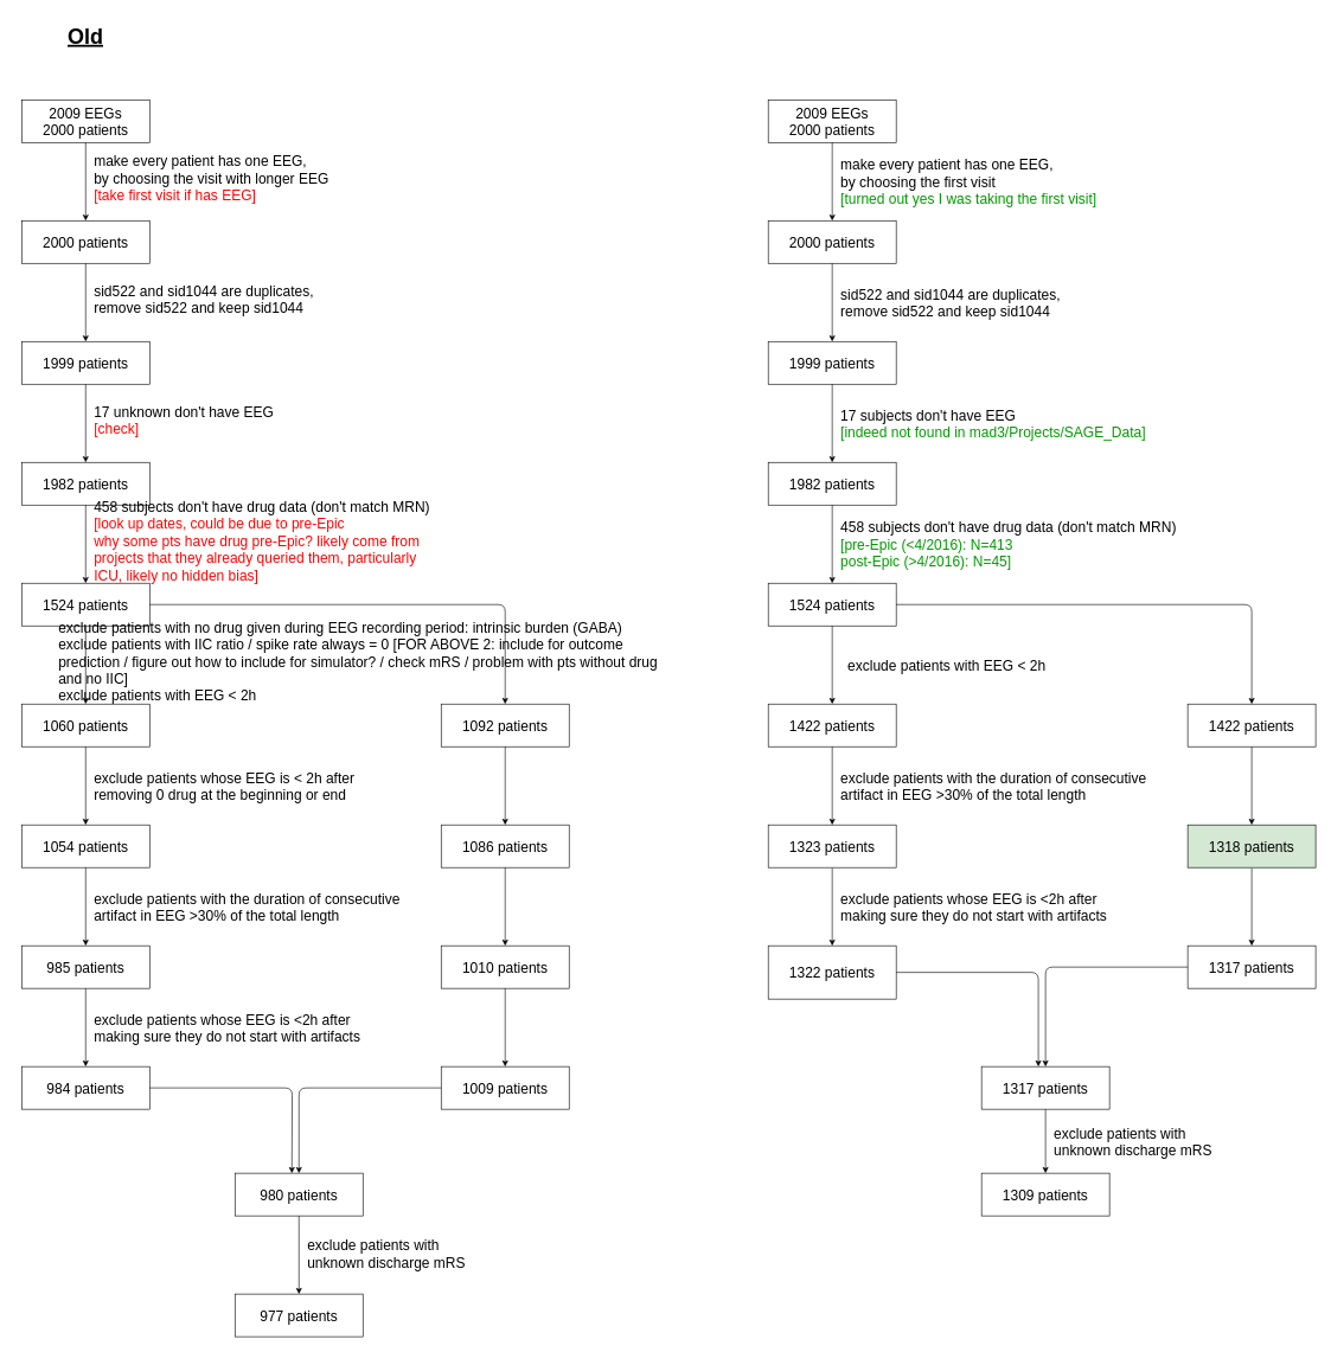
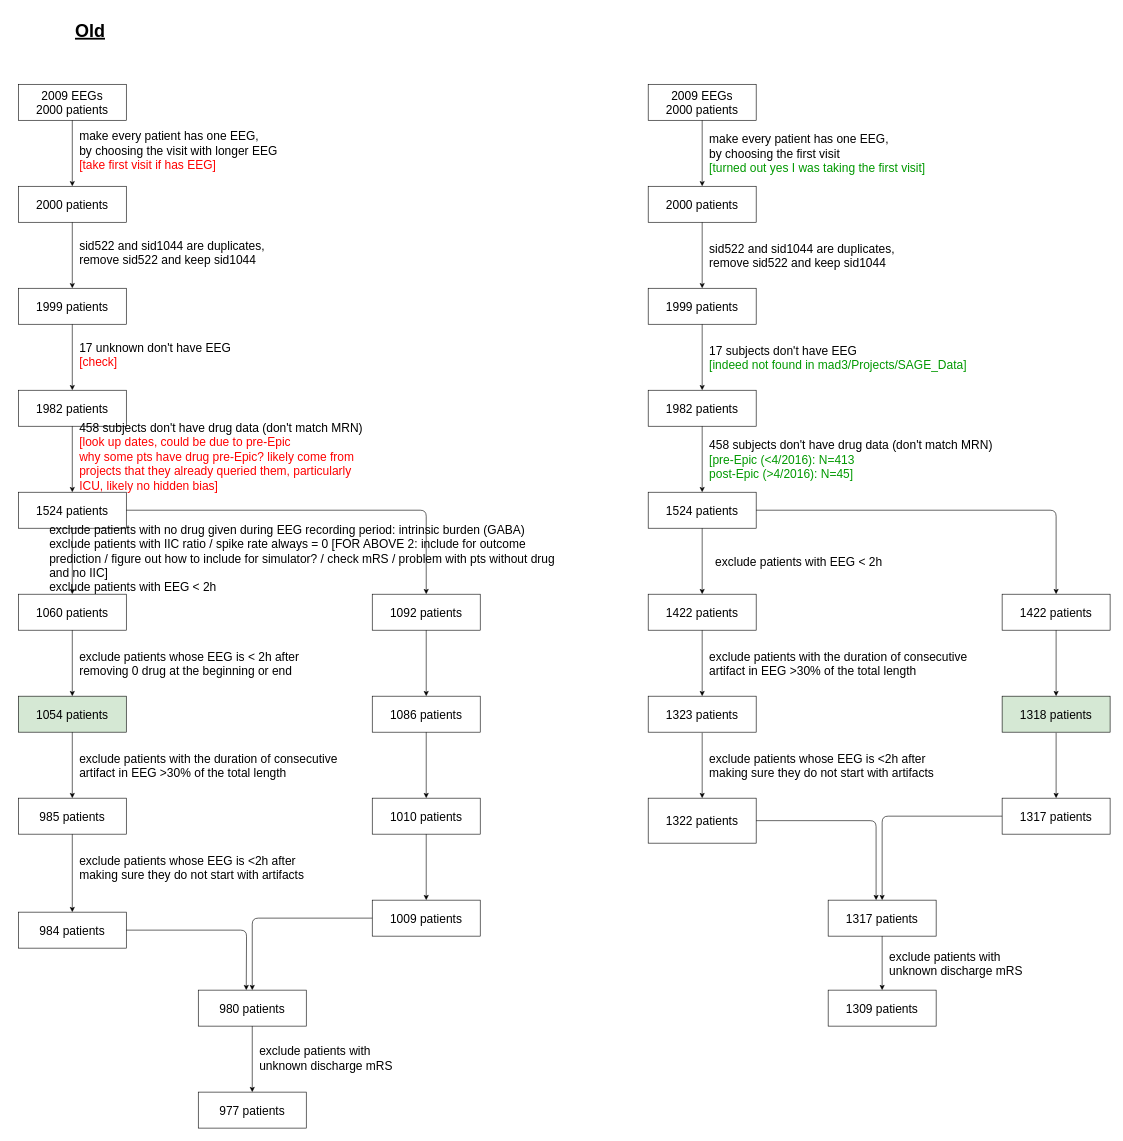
- <mxCell id="75" value="&lt;font size=&quot;1&quot;&gt;&lt;u style=&quot;font-size: 30px&quot;&gt;Old&lt;/u&gt;&lt;/font&gt;" style="text;html=1;strokeColor=none;fillColor=none;align=center;verticalAlign=middle;whiteSpace=wrap;rounded=0;fontSize=26;fontStyle=1;" vertex="1" parent="1"><mxGeometry x="20" y="20" width="200" height="60" as="geometry" /></mxCell>
+ <mxCell id="75" value="&lt;font size=&quot;1&quot;&gt;&lt;u style=&quot;font-size: 30px&quot;&gt;Old&lt;/u&gt;&lt;/font&gt;" style="text;html=1;strokeColor=none;fillColor=none;align=center;verticalAlign=middle;whiteSpace=wrap;rounded=0;fontSize=26;fontStyle=1;" vertex="1" parent="1"><mxGeometry x="50" y="20" width="200" height="60" as="geometry" /></mxCell>
- <mxCell id="19" value="&lt;span style=&quot;font-size: 20px&quot;&gt;1054 patients&lt;br&gt;&lt;/span&gt;" style="rounded=0;whiteSpace=wrap;html=1;" vertex="1" parent="1"><mxGeometry x="30" y="1160" width="180" height="60" as="geometry" /></mxCell>
+ <mxCell id="19" value="&lt;span style=&quot;font-size: 20px&quot;&gt;1054 patients&lt;br&gt;&lt;/span&gt;" style="rounded=0;whiteSpace=wrap;html=1;fillColor=#d5e8d4;" vertex="1" parent="1"><mxGeometry x="30" y="1160" width="180" height="60" as="geometry" /></mxCell>
- <mxCell id="25" value="&lt;span style=&quot;font-size: 20px&quot;&gt;984 patients&lt;br&gt;&lt;/span&gt;" style="rounded=0;whiteSpace=wrap;html=1;" vertex="1" parent="1"><mxGeometry x="30" y="1500" width="180" height="60" as="geometry" /></mxCell>
+ <mxCell id="25" value="&lt;span style=&quot;font-size: 20px&quot;&gt;984 patients&lt;br&gt;&lt;/span&gt;" style="rounded=0;whiteSpace=wrap;html=1;" vertex="1" parent="1"><mxGeometry x="30" y="1520" width="180" height="60" as="geometry" /></mxCell>
